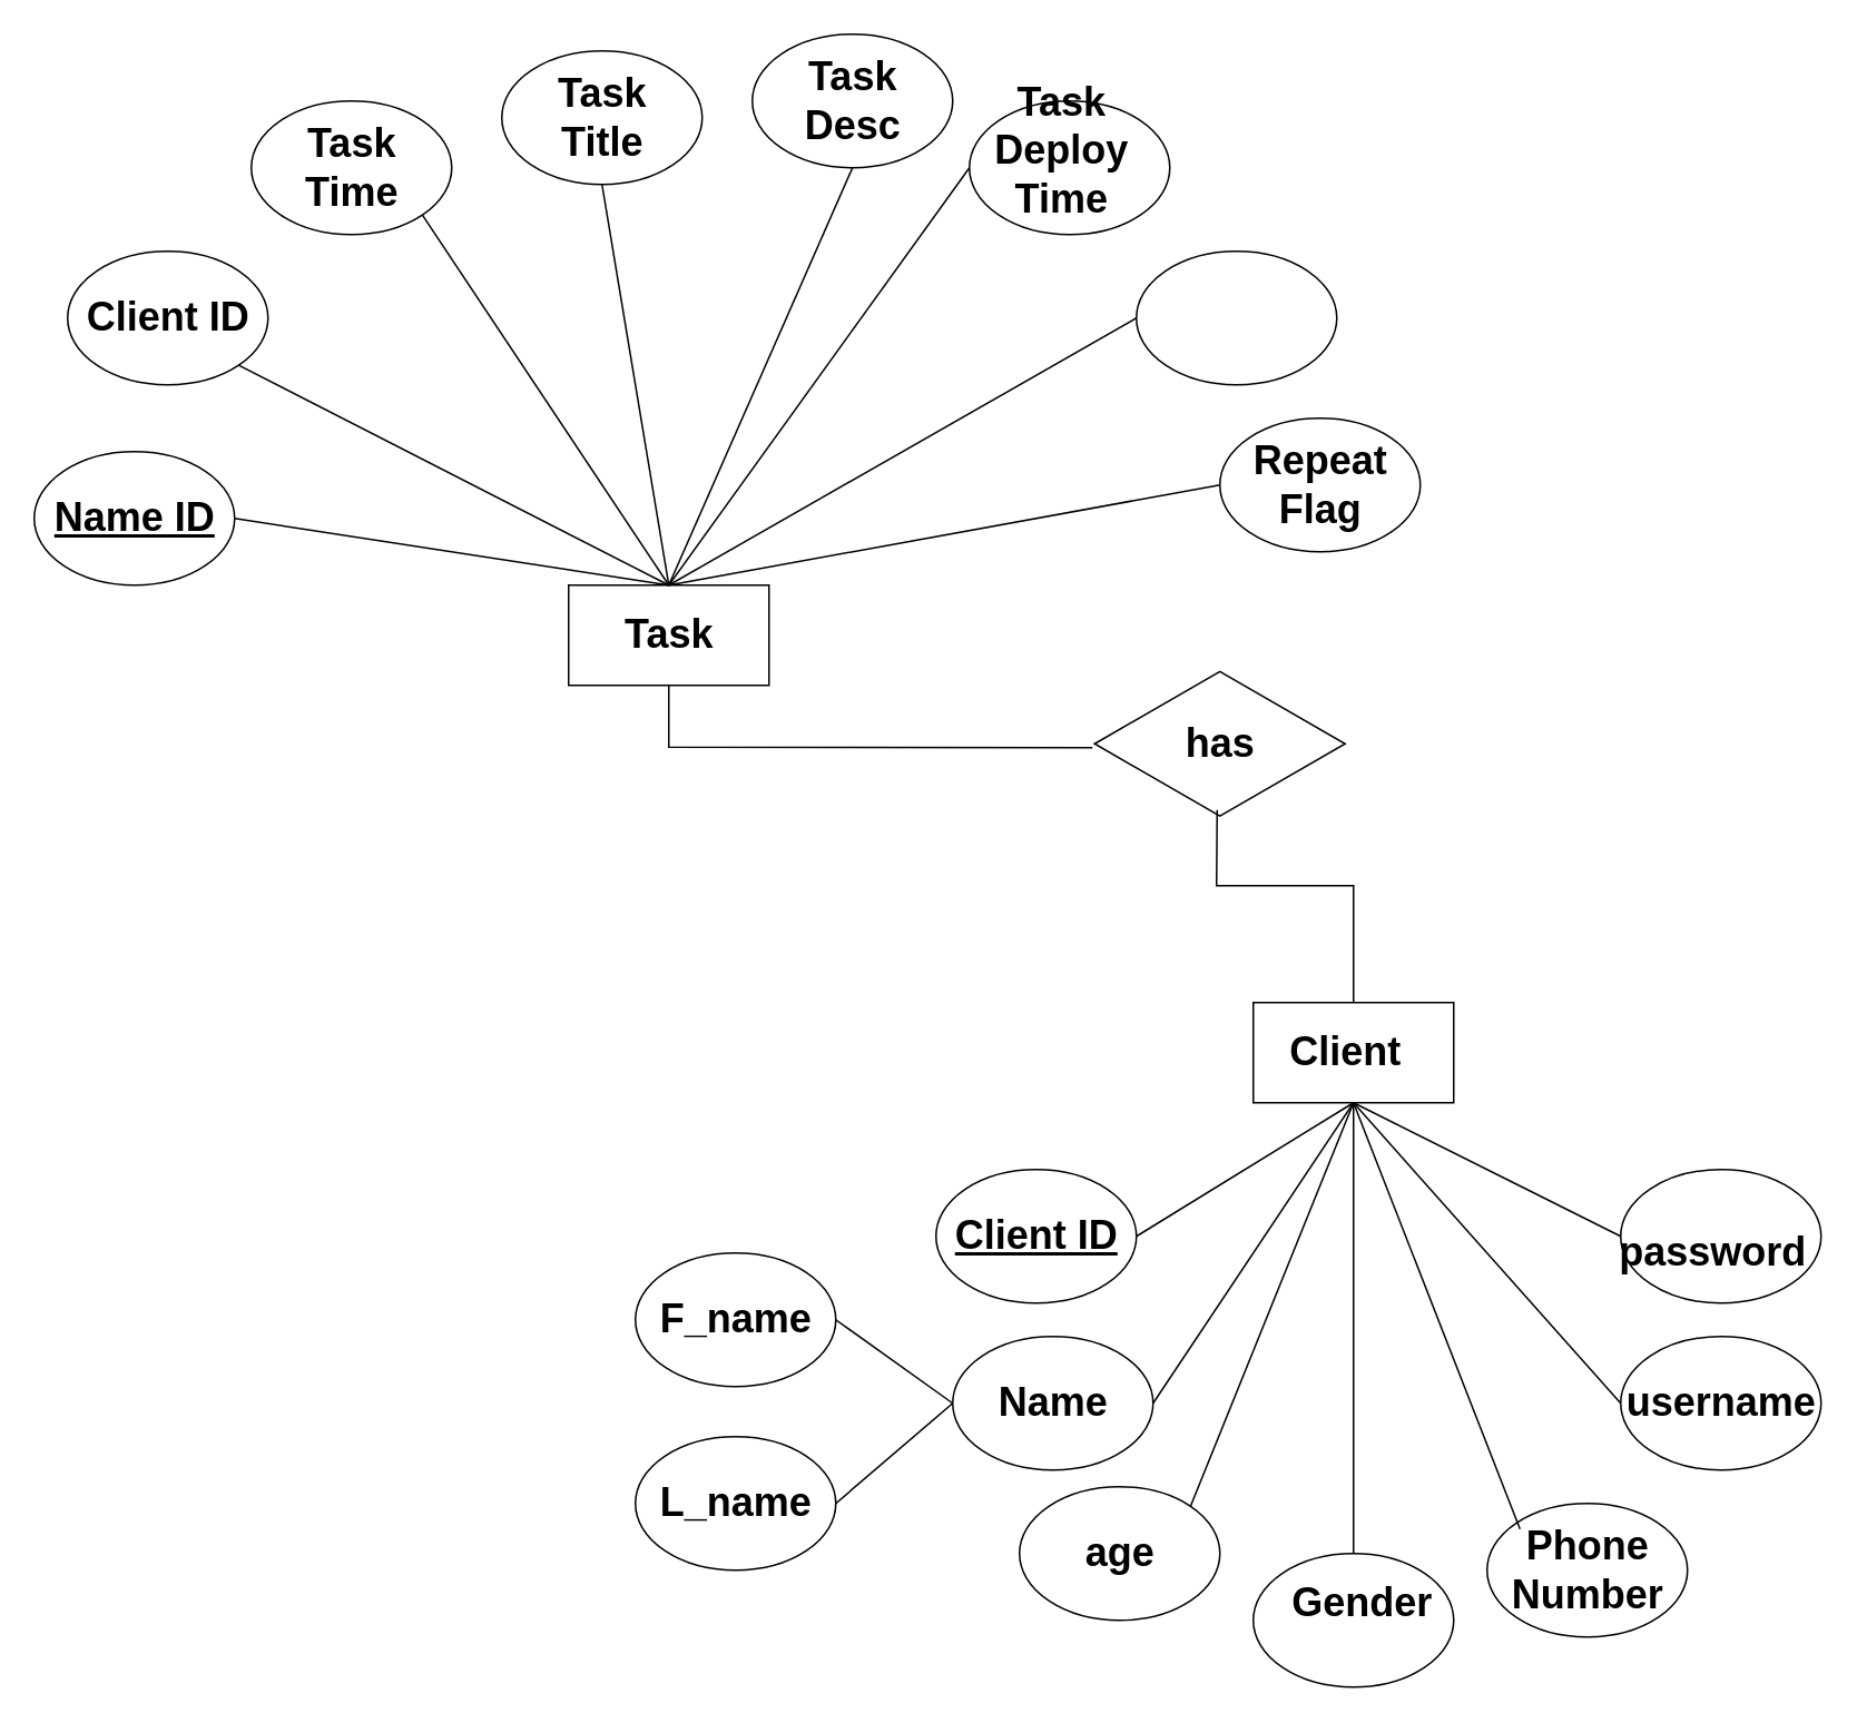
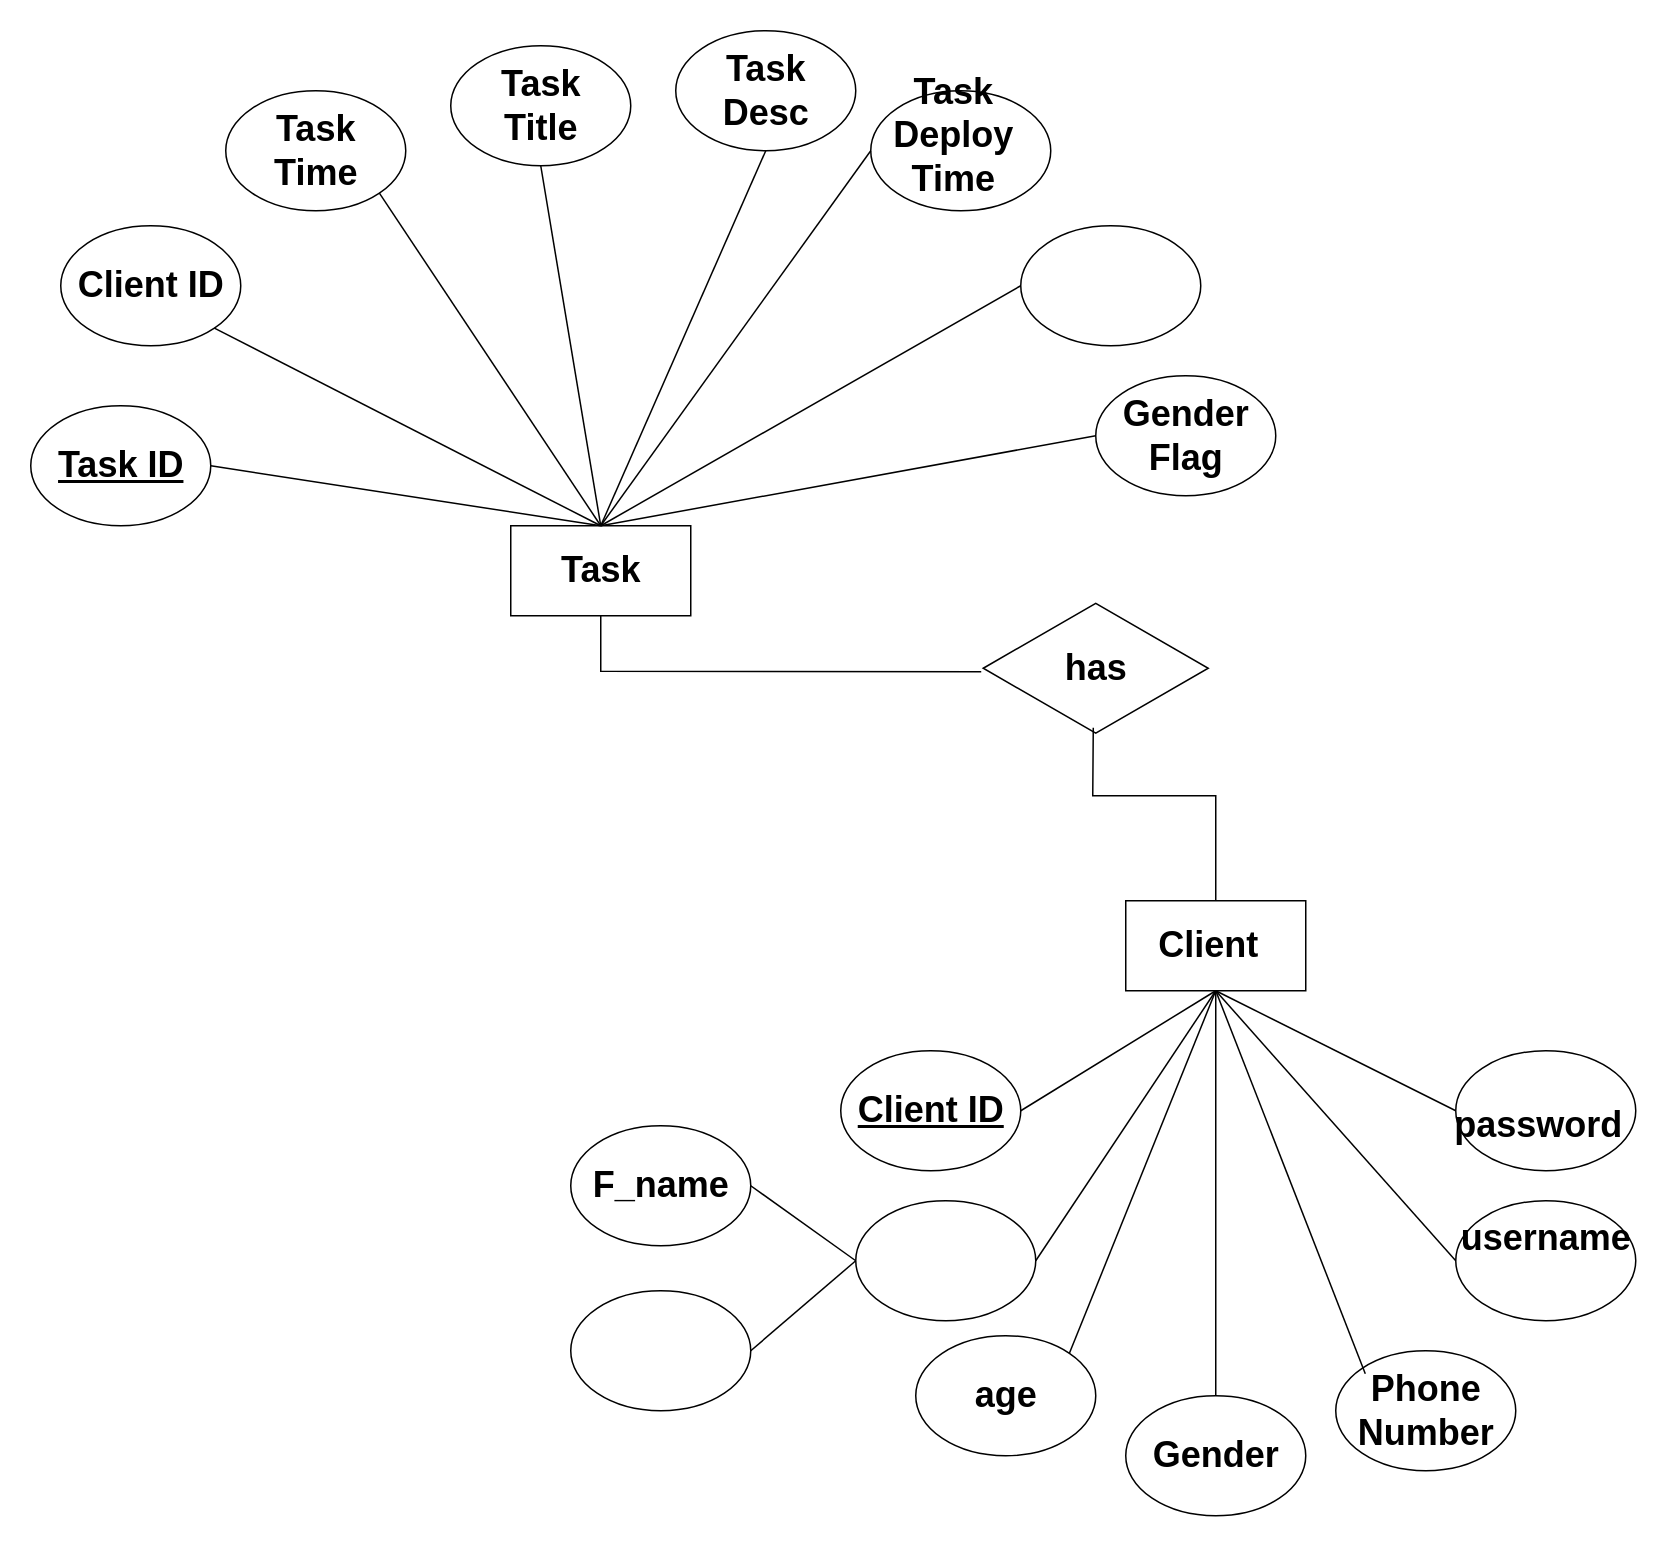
- <mxCell id="58" value="Repeat&lt;br&gt;Flag" style="text;strokeColor=none;fillColor=none;html=1;fontSize=24;fontStyle=1;verticalAlign=middle;align=center;" parent="1" vertex="1"><mxGeometry x="740" y="270" width="100" height="40" as="geometry" /></mxCell>
+ <mxCell id="58" value="Gender&lt;br&gt;Flag" style="text;strokeColor=none;fillColor=none;html=1;fontSize=24;fontStyle=1;verticalAlign=middle;align=center;" parent="1" vertex="1"><mxGeometry x="740" y="270" width="100" height="40" as="geometry" /></mxCell>
- <mxCell id="36" value="&lt;u&gt;Name ID&lt;/u&gt;" style="text;strokeColor=none;fillColor=none;html=1;fontSize=24;fontStyle=1;verticalAlign=middle;align=center;" parent="1" vertex="1"><mxGeometry x="30" y="290" width="100" height="40" as="geometry" /></mxCell>
+ <mxCell id="36" value="&lt;u&gt;Task ID&lt;/u&gt;" style="text;strokeColor=none;fillColor=none;html=1;fontSize=24;fontStyle=1;verticalAlign=middle;align=center;" parent="1" vertex="1"><mxGeometry x="30" y="290" width="100" height="40" as="geometry" /></mxCell>
- <mxCell id="3" value="Name" style="text;strokeColor=none;fillColor=none;html=1;fontSize=24;fontStyle=1;verticalAlign=middle;align=center;" parent="1" vertex="1"><mxGeometry x="580" y="820" width="100" height="40" as="geometry" /></mxCell>
- <mxCell id="5" value="username" style="text;strokeColor=none;fillColor=none;html=1;fontSize=24;fontStyle=1;verticalAlign=middle;align=center;" parent="1" vertex="1"><mxGeometry x="980" y="820" width="100" height="40" as="geometry" /></mxCell>
+ <mxCell id="5" value="username" style="text;strokeColor=none;fillColor=none;html=1;fontSize=24;fontStyle=1;verticalAlign=middle;align=center;" parent="1" vertex="1"><mxGeometry x="980" y="805" width="100" height="40" as="geometry" /></mxCell>
- <mxCell id="21" value="L_name" style="text;strokeColor=none;fillColor=none;html=1;fontSize=24;fontStyle=1;verticalAlign=middle;align=center;" parent="1" vertex="1"><mxGeometry x="390" y="880" width="100" height="40" as="geometry" /></mxCell>
- <mxCell id="13" value="Gender" style="text;strokeColor=none;fillColor=none;html=1;fontSize=24;fontStyle=1;verticalAlign=middle;align=center;" parent="1" vertex="1"><mxGeometry x="765" y="940" width="100" height="40" as="geometry" /></mxCell>
+ <mxCell id="13" value="Gender" style="text;strokeColor=none;fillColor=none;html=1;fontSize=24;fontStyle=1;verticalAlign=middle;align=center;" parent="1" vertex="1"><mxGeometry x="760" y="950" width="100" height="40" as="geometry" /></mxCell>
